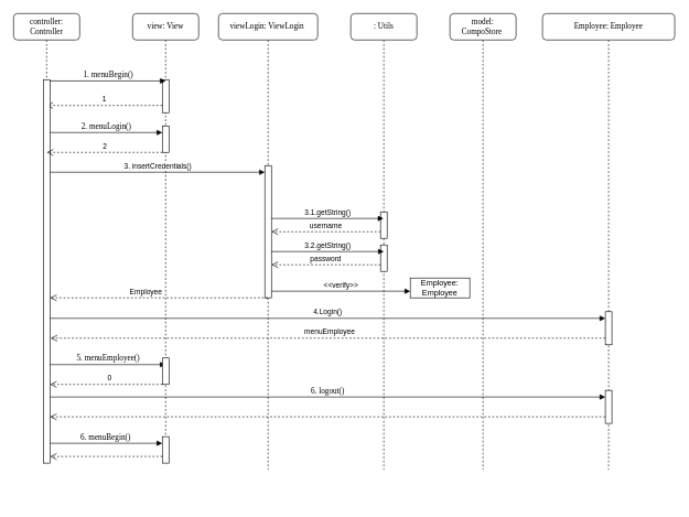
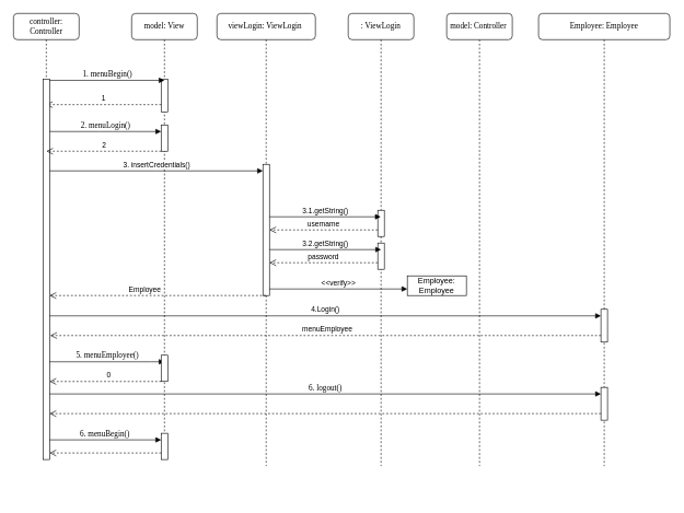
- <mxCell id="2" value="view: View" style="shape=umlLifeline;perimeter=lifelinePerimeter;whiteSpace=wrap;html=1;container=1;collapsible=0;recursiveResize=0;outlineConnect=0;rounded=1;shadow=0;comic=0;labelBackgroundColor=none;strokeWidth=1;fontFamily=Verdana;fontSize=12;align=center;" parent="1" vertex="1"><mxGeometry x="200" y="20" width="100" height="640" as="geometry" /></mxCell>
+ <mxCell id="2" value="model: View" style="shape=umlLifeline;perimeter=lifelinePerimeter;whiteSpace=wrap;html=1;container=1;collapsible=0;recursiveResize=0;outlineConnect=0;rounded=1;shadow=0;comic=0;labelBackgroundColor=none;strokeWidth=1;fontFamily=Verdana;fontSize=12;align=center;" parent="1" vertex="1"><mxGeometry x="200" y="20" width="100" height="640" as="geometry" /></mxCell>
- <mxCell id="6" value=": Utils" style="shape=umlLifeline;perimeter=lifelinePerimeter;whiteSpace=wrap;html=1;container=1;collapsible=0;recursiveResize=0;outlineConnect=0;rounded=1;shadow=0;comic=0;labelBackgroundColor=none;strokeWidth=1;fontFamily=Verdana;fontSize=12;align=center;" parent="1" vertex="1"><mxGeometry x="530" y="20" width="100" height="690" as="geometry" /></mxCell>
+ <mxCell id="6" value=": ViewLogin" style="shape=umlLifeline;perimeter=lifelinePerimeter;whiteSpace=wrap;html=1;container=1;collapsible=0;recursiveResize=0;outlineConnect=0;rounded=1;shadow=0;comic=0;labelBackgroundColor=none;strokeWidth=1;fontFamily=Verdana;fontSize=12;align=center;" parent="1" vertex="1"><mxGeometry x="530" y="20" width="100" height="690" as="geometry" /></mxCell>
- <mxCell id="10" value="model: CompoStore&amp;nbsp;" style="shape=umlLifeline;perimeter=lifelinePerimeter;whiteSpace=wrap;html=1;container=1;collapsible=0;recursiveResize=0;outlineConnect=0;rounded=1;shadow=0;comic=0;labelBackgroundColor=none;strokeWidth=1;fontFamily=Verdana;fontSize=12;align=center;" parent="1" vertex="1"><mxGeometry x="680" y="20" width="100" height="690" as="geometry" /></mxCell>
+ <mxCell id="10" value="model: Controller&amp;nbsp;" style="shape=umlLifeline;perimeter=lifelinePerimeter;whiteSpace=wrap;html=1;container=1;collapsible=0;recursiveResize=0;outlineConnect=0;rounded=1;shadow=0;comic=0;labelBackgroundColor=none;strokeWidth=1;fontFamily=Verdana;fontSize=12;align=center;" parent="1" vertex="1"><mxGeometry x="680" y="20" width="100" height="690" as="geometry" /></mxCell>
